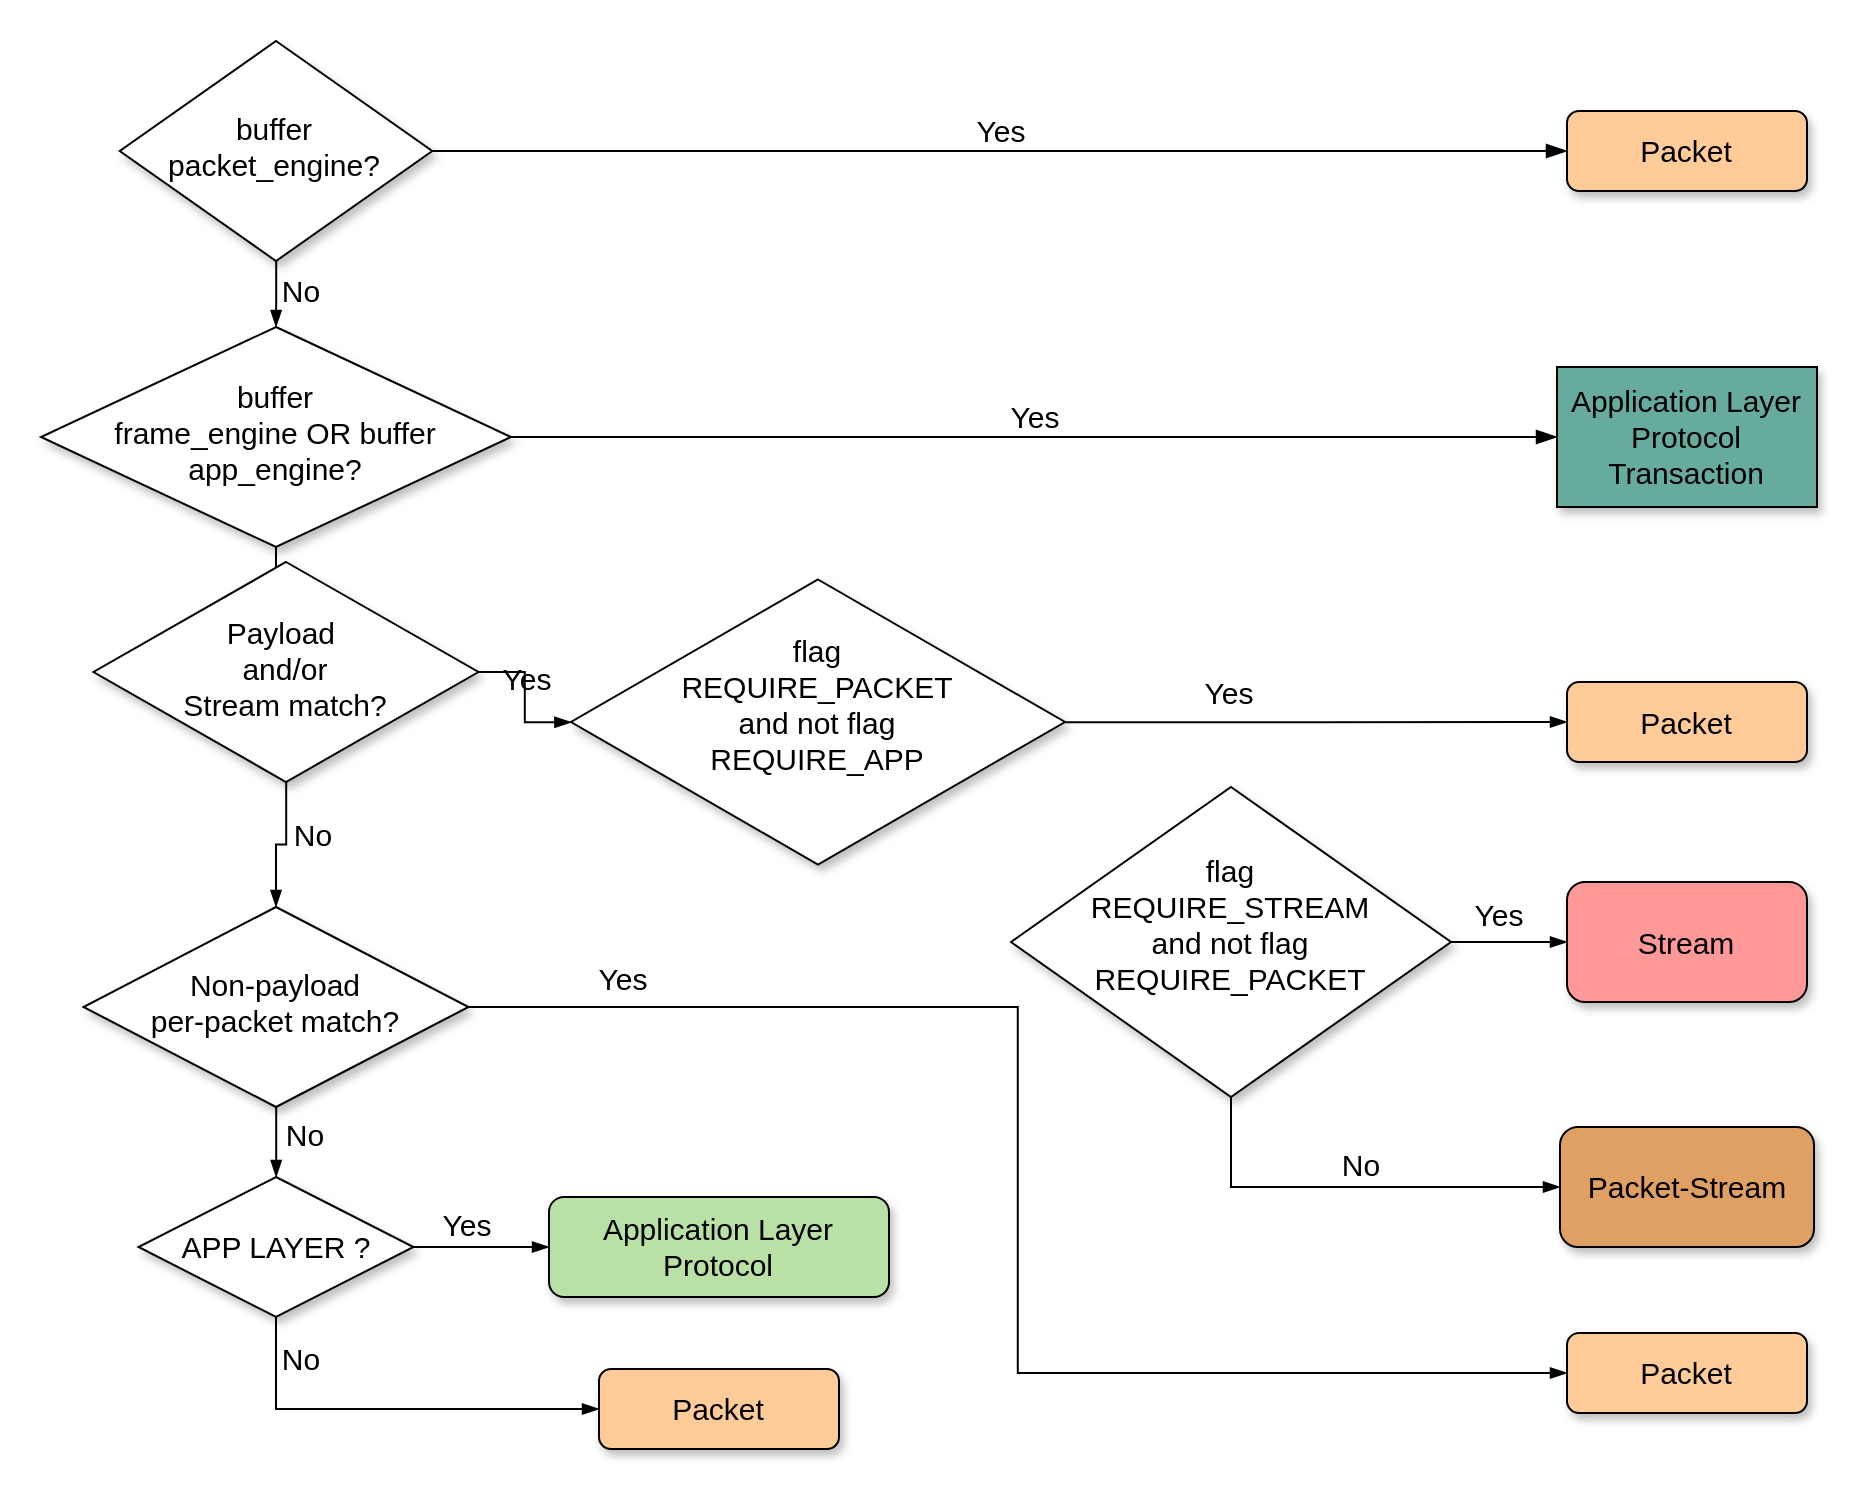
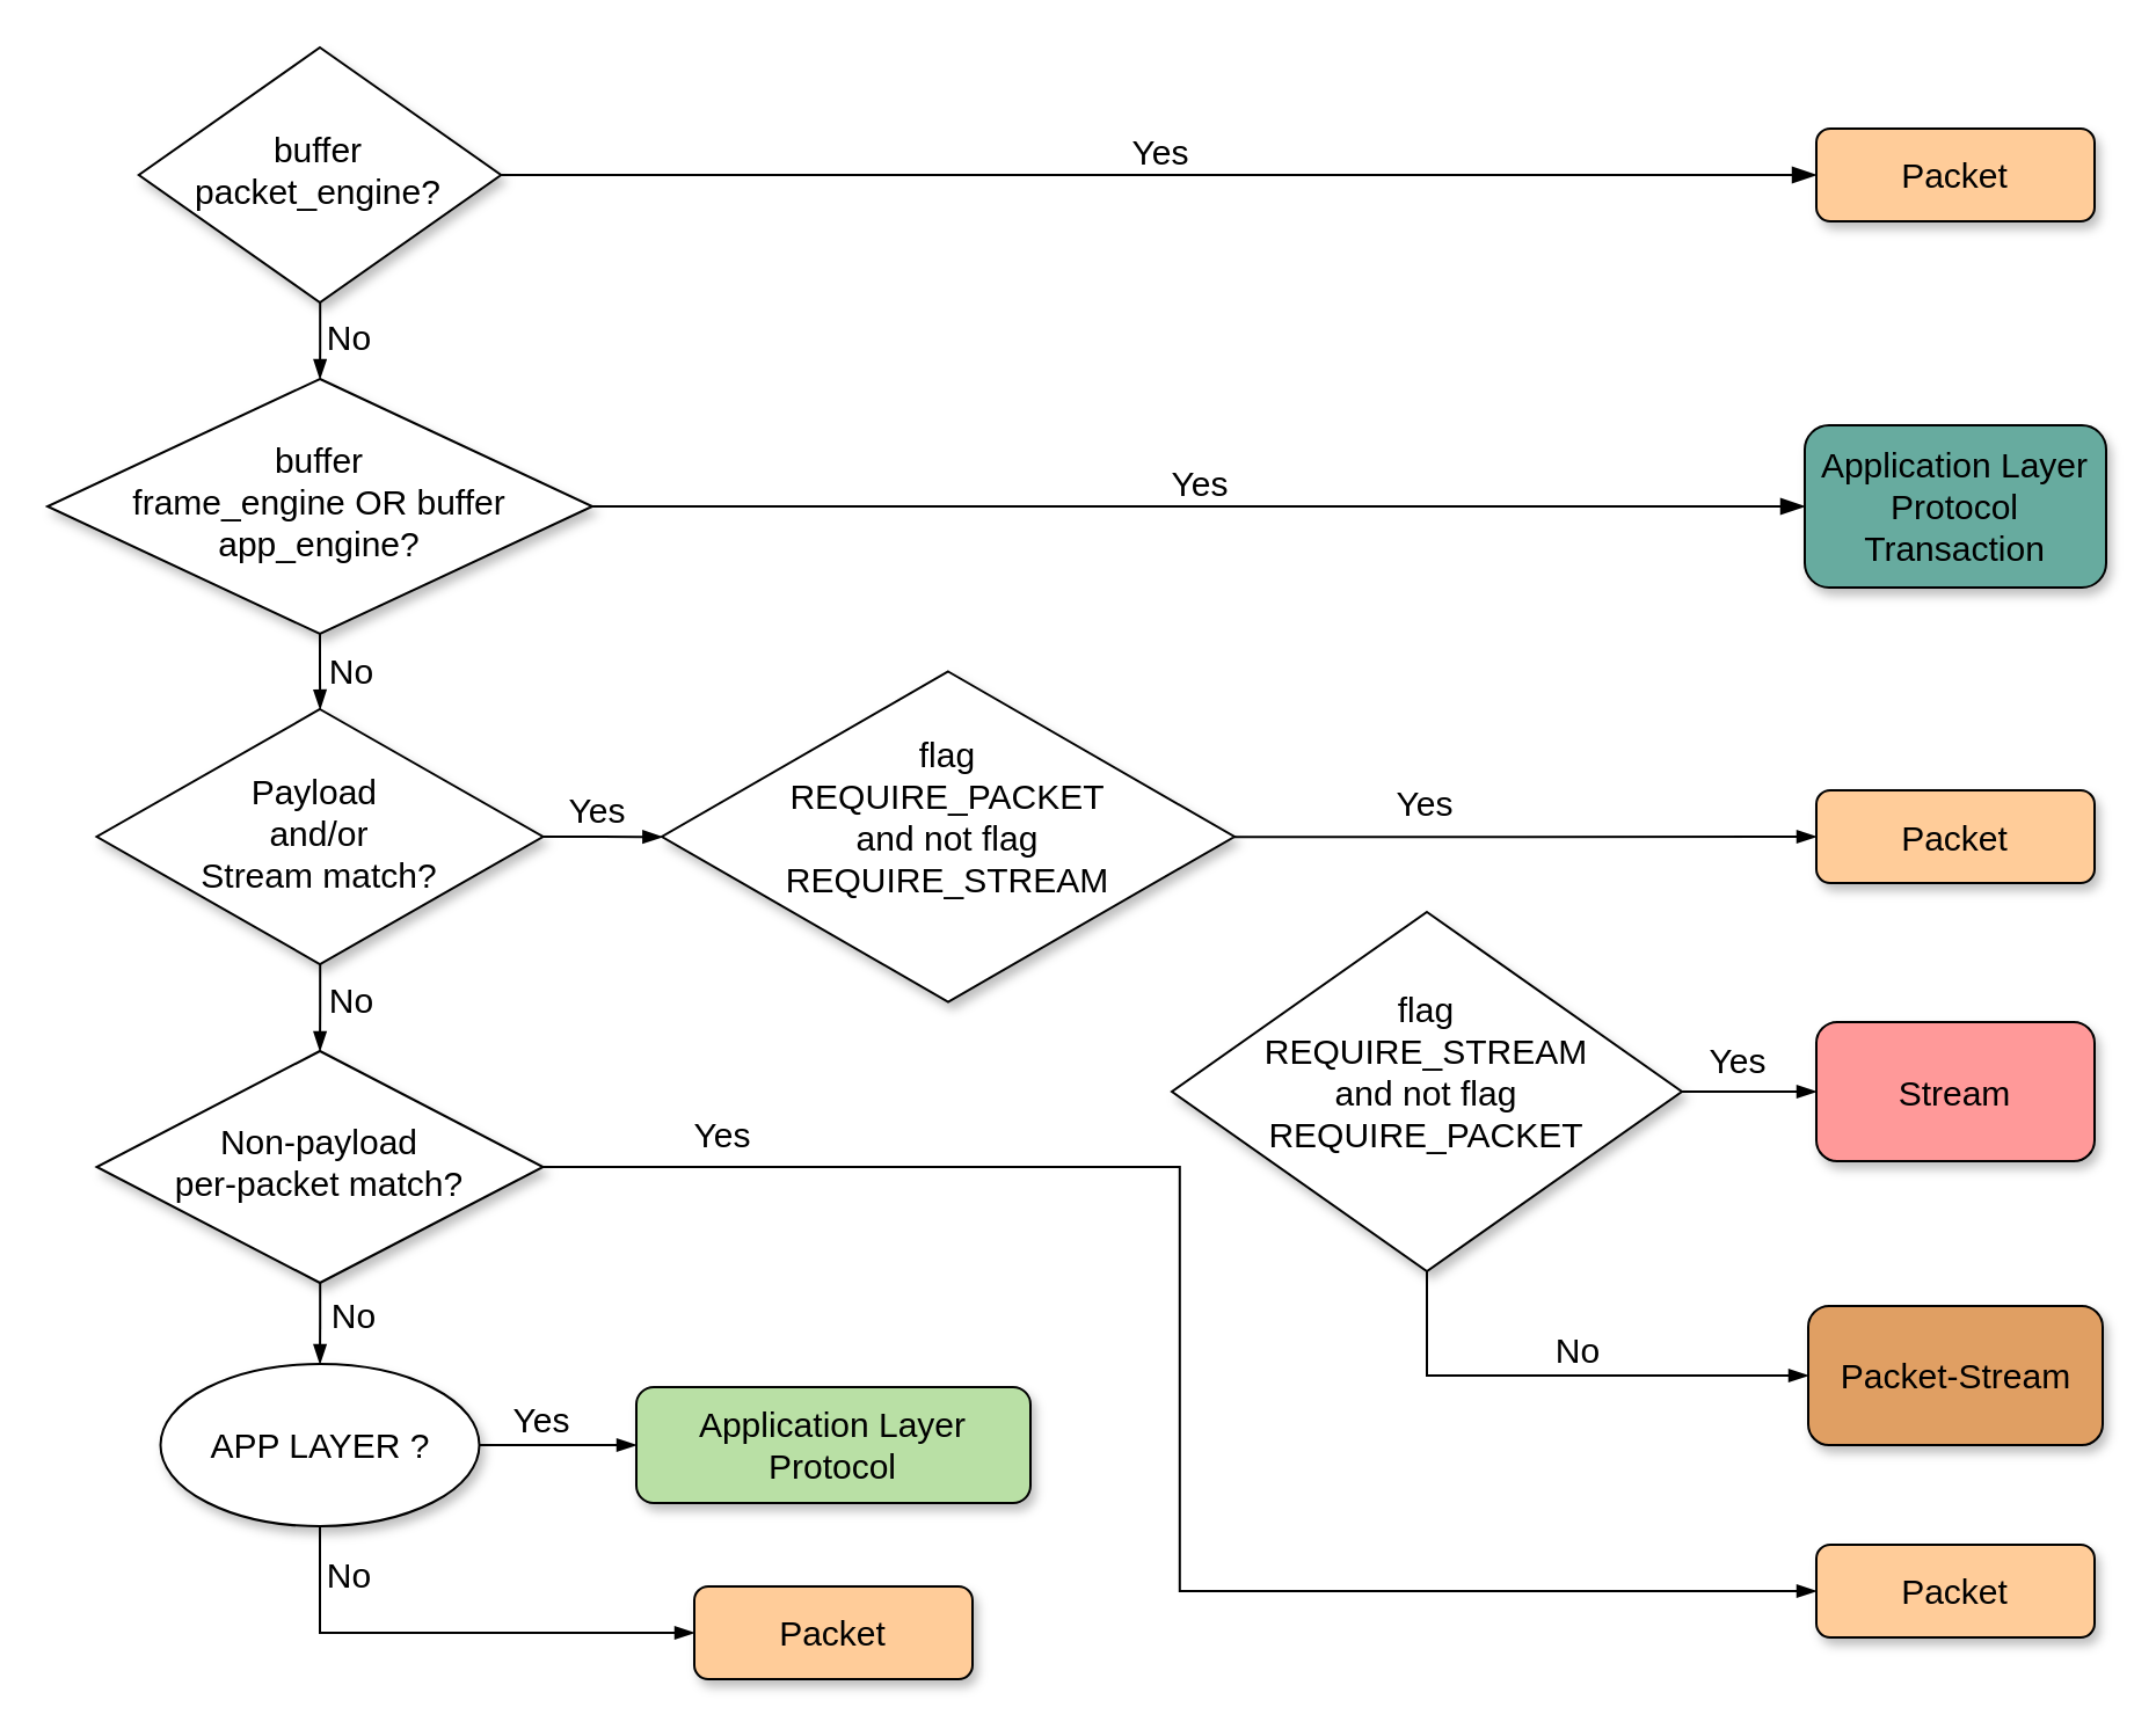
- <mxCell id="12" value="Application Layer Protocol Transaction" style="whiteSpace=wrap;html=1;fontSize=15;glass=0;strokeWidth=1;shadow=1;fillColor=#67AB9F;labelBackgroundColor=none;textShadow=0;rounded=0;" parent="1" vertex="1"><mxGeometry x="778" y="183" width="130" height="70" as="geometry" /></mxCell>
+ <mxCell id="12" value="Application Layer Protocol Transaction" style="rounded=1;whiteSpace=wrap;html=1;fontSize=15;glass=0;strokeWidth=1;shadow=1;fillColor=#67AB9F;labelBackgroundColor=none;textShadow=0;" parent="1" vertex="1"><mxGeometry x="778" y="183" width="130" height="70" as="geometry" /></mxCell>
- <mxCell id="17" value="&lt;div&gt;&lt;br&gt;&lt;/div&gt;&lt;div&gt;Payload&amp;nbsp;&lt;/div&gt;&lt;div&gt;and/or&lt;br&gt;Stream match?&lt;/div&gt;&lt;div&gt;&lt;br&gt;&lt;/div&gt;" style="rhombus;whiteSpace=wrap;html=1;shadow=1;fontFamily=Helvetica;fontSize=15;align=center;strokeWidth=1;spacing=6;spacingTop=-4;labelBackgroundColor=none;textShadow=0;" parent="1" vertex="1"><mxGeometry x="46.25" y="280.5" width="192.5" height="110" as="geometry" /></mxCell>
+ <mxCell id="17" value="&lt;div&gt;&lt;br&gt;&lt;/div&gt;&lt;div&gt;Payload&amp;nbsp;&lt;/div&gt;&lt;div&gt;and/or&lt;br&gt;Stream match?&lt;/div&gt;&lt;div&gt;&lt;br&gt;&lt;/div&gt;" style="rhombus;whiteSpace=wrap;html=1;shadow=1;fontFamily=Helvetica;fontSize=15;align=center;strokeWidth=1;spacing=6;spacingTop=-4;labelBackgroundColor=none;textShadow=0;" parent="1" vertex="1"><mxGeometry x="41.25" y="305.5" width="192.5" height="110" as="geometry" /></mxCell>
- <mxCell id="25" value="&lt;div style=&quot;font-size: 15px;&quot;&gt;flag&lt;br&gt;REQUIRE_PACKET&lt;br&gt;and not flag&lt;br&gt;REQUIRE_APP&lt;/div&gt;&lt;div&gt;&lt;br&gt;&lt;/div&gt;" style="rhombus;whiteSpace=wrap;html=1;fontSize=15;labelBackgroundColor=none;textShadow=0;shadow=1;" parent="1" vertex="1"><mxGeometry x="285" y="289.25" width="247" height="142.5" as="geometry" /></mxCell>
+ <mxCell id="25" value="&lt;div style=&quot;font-size: 15px;&quot;&gt;flag&lt;br&gt;REQUIRE_PACKET&lt;br&gt;and not flag&lt;br&gt;REQUIRE_STREAM&lt;/div&gt;&lt;div&gt;&lt;br&gt;&lt;/div&gt;" style="rhombus;whiteSpace=wrap;html=1;fontSize=15;labelBackgroundColor=none;textShadow=0;shadow=1;" parent="1" vertex="1"><mxGeometry x="285" y="289.25" width="247" height="142.5" as="geometry" /></mxCell>
- <mxCell id="37" value="&lt;div style=&quot;font-size: 15px;&quot;&gt;APP LAYER ?&lt;br style=&quot;font-size: 15px;&quot;&gt;&lt;/div&gt;" style="rhombus;whiteSpace=wrap;html=1;fontSize=15;labelBackgroundColor=none;textShadow=0;shadow=1;" parent="1" vertex="1"><mxGeometry x="68.75" y="588" width="137.5" height="70" as="geometry" /></mxCell>
+ <mxCell id="37" value="&lt;div style=&quot;font-size: 15px;&quot;&gt;APP LAYER ?&lt;br style=&quot;font-size: 15px;&quot;&gt;&lt;/div&gt;" style="ellipse;whiteSpace=wrap;html=1;fontSize=15;labelBackgroundColor=none;textShadow=0;shadow=1;" parent="1" vertex="1"><mxGeometry x="68.75" y="588" width="137.5" height="70" as="geometry" /></mxCell>
